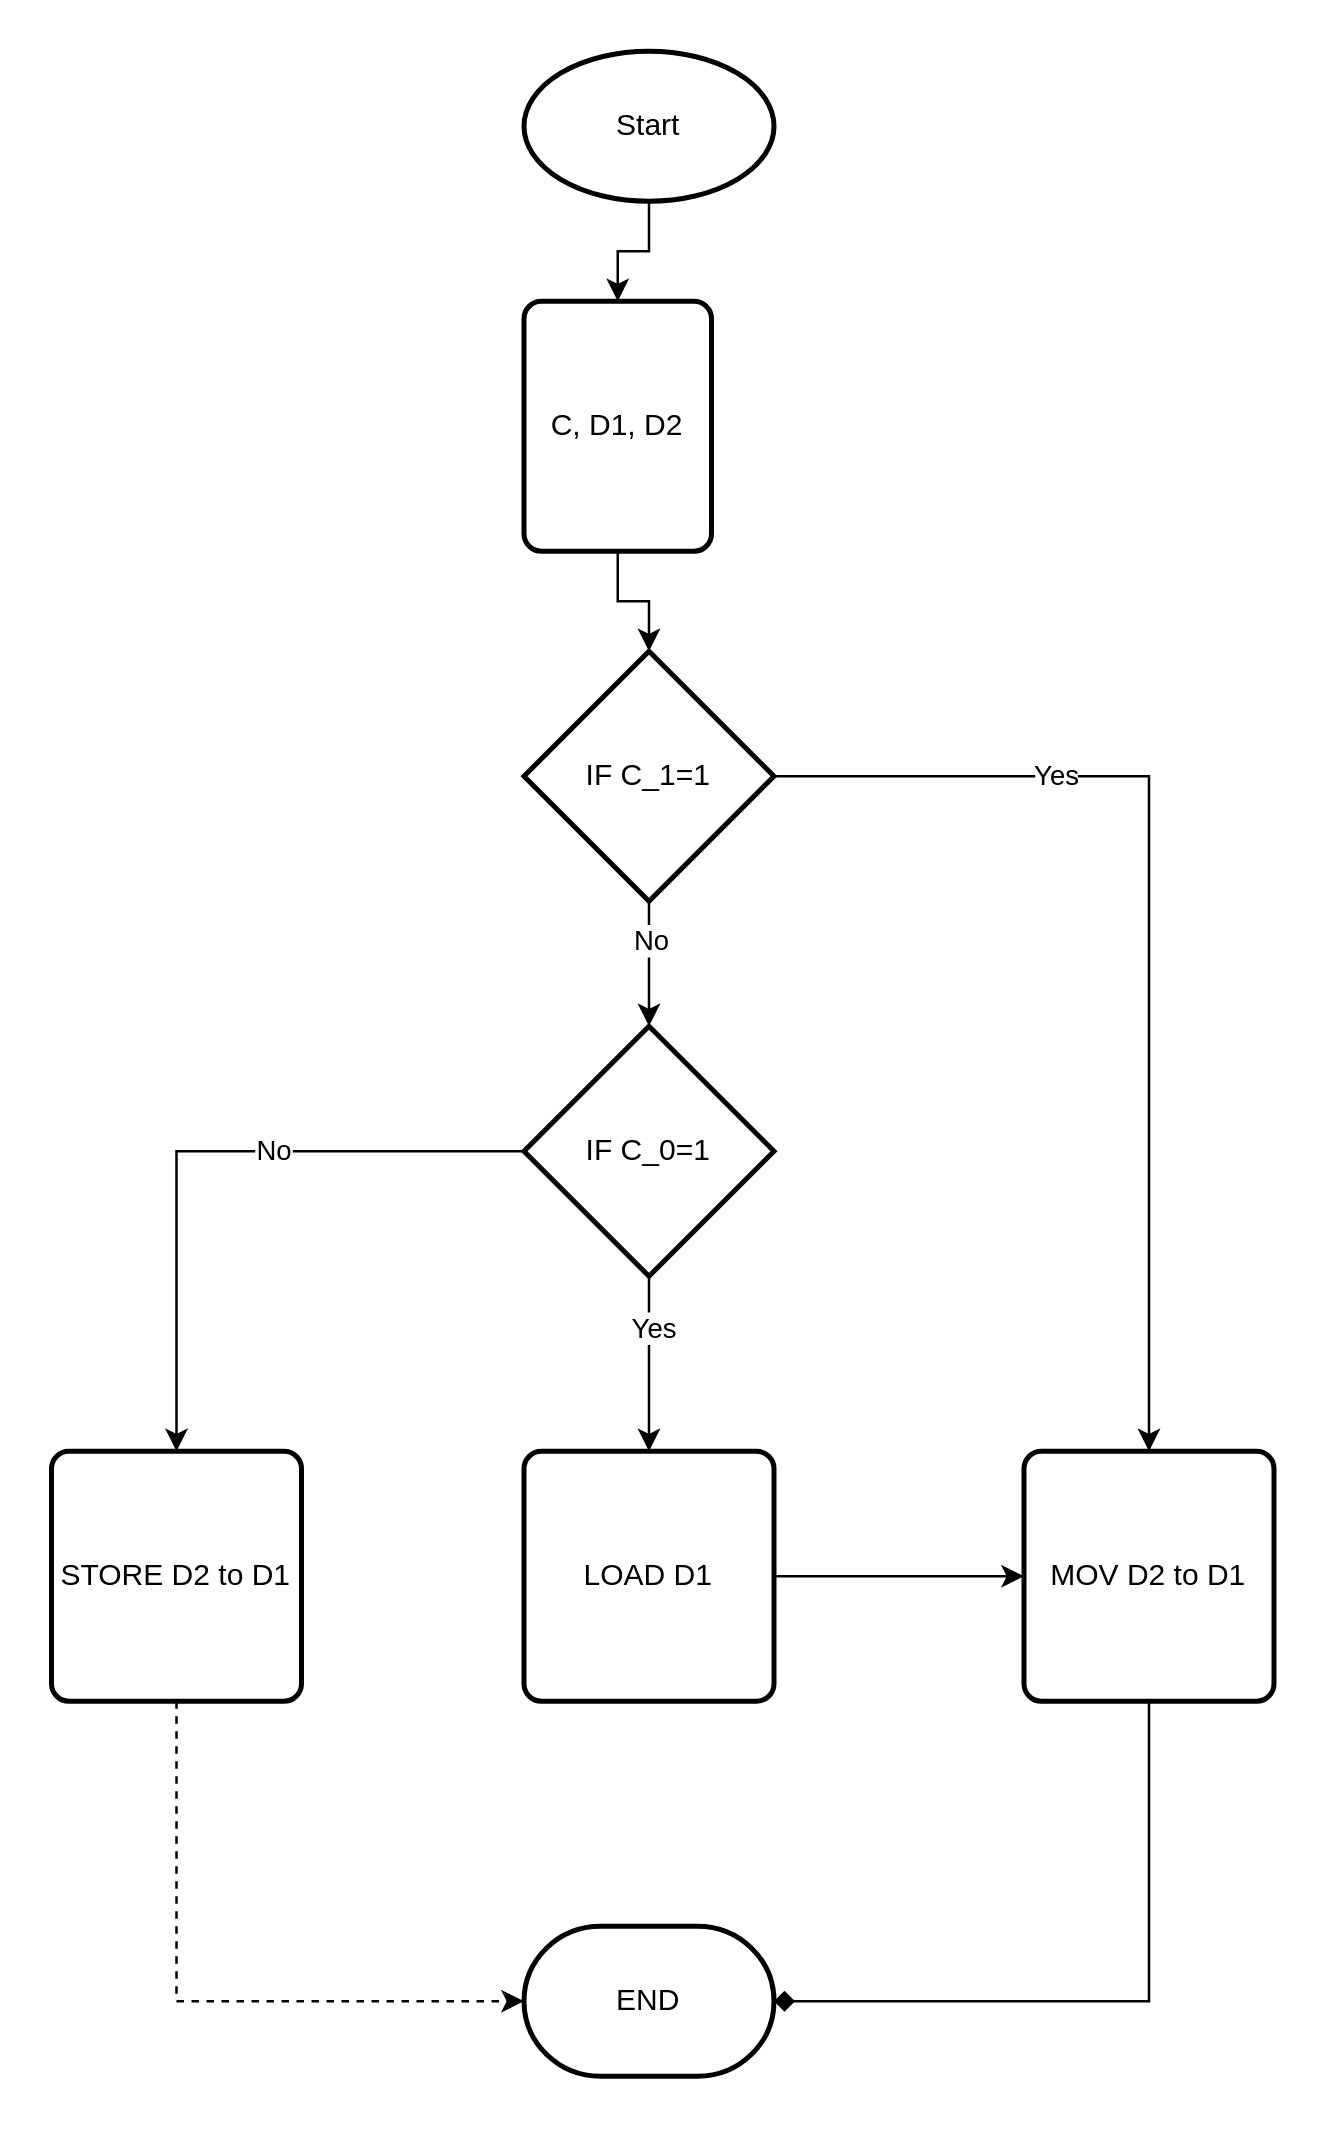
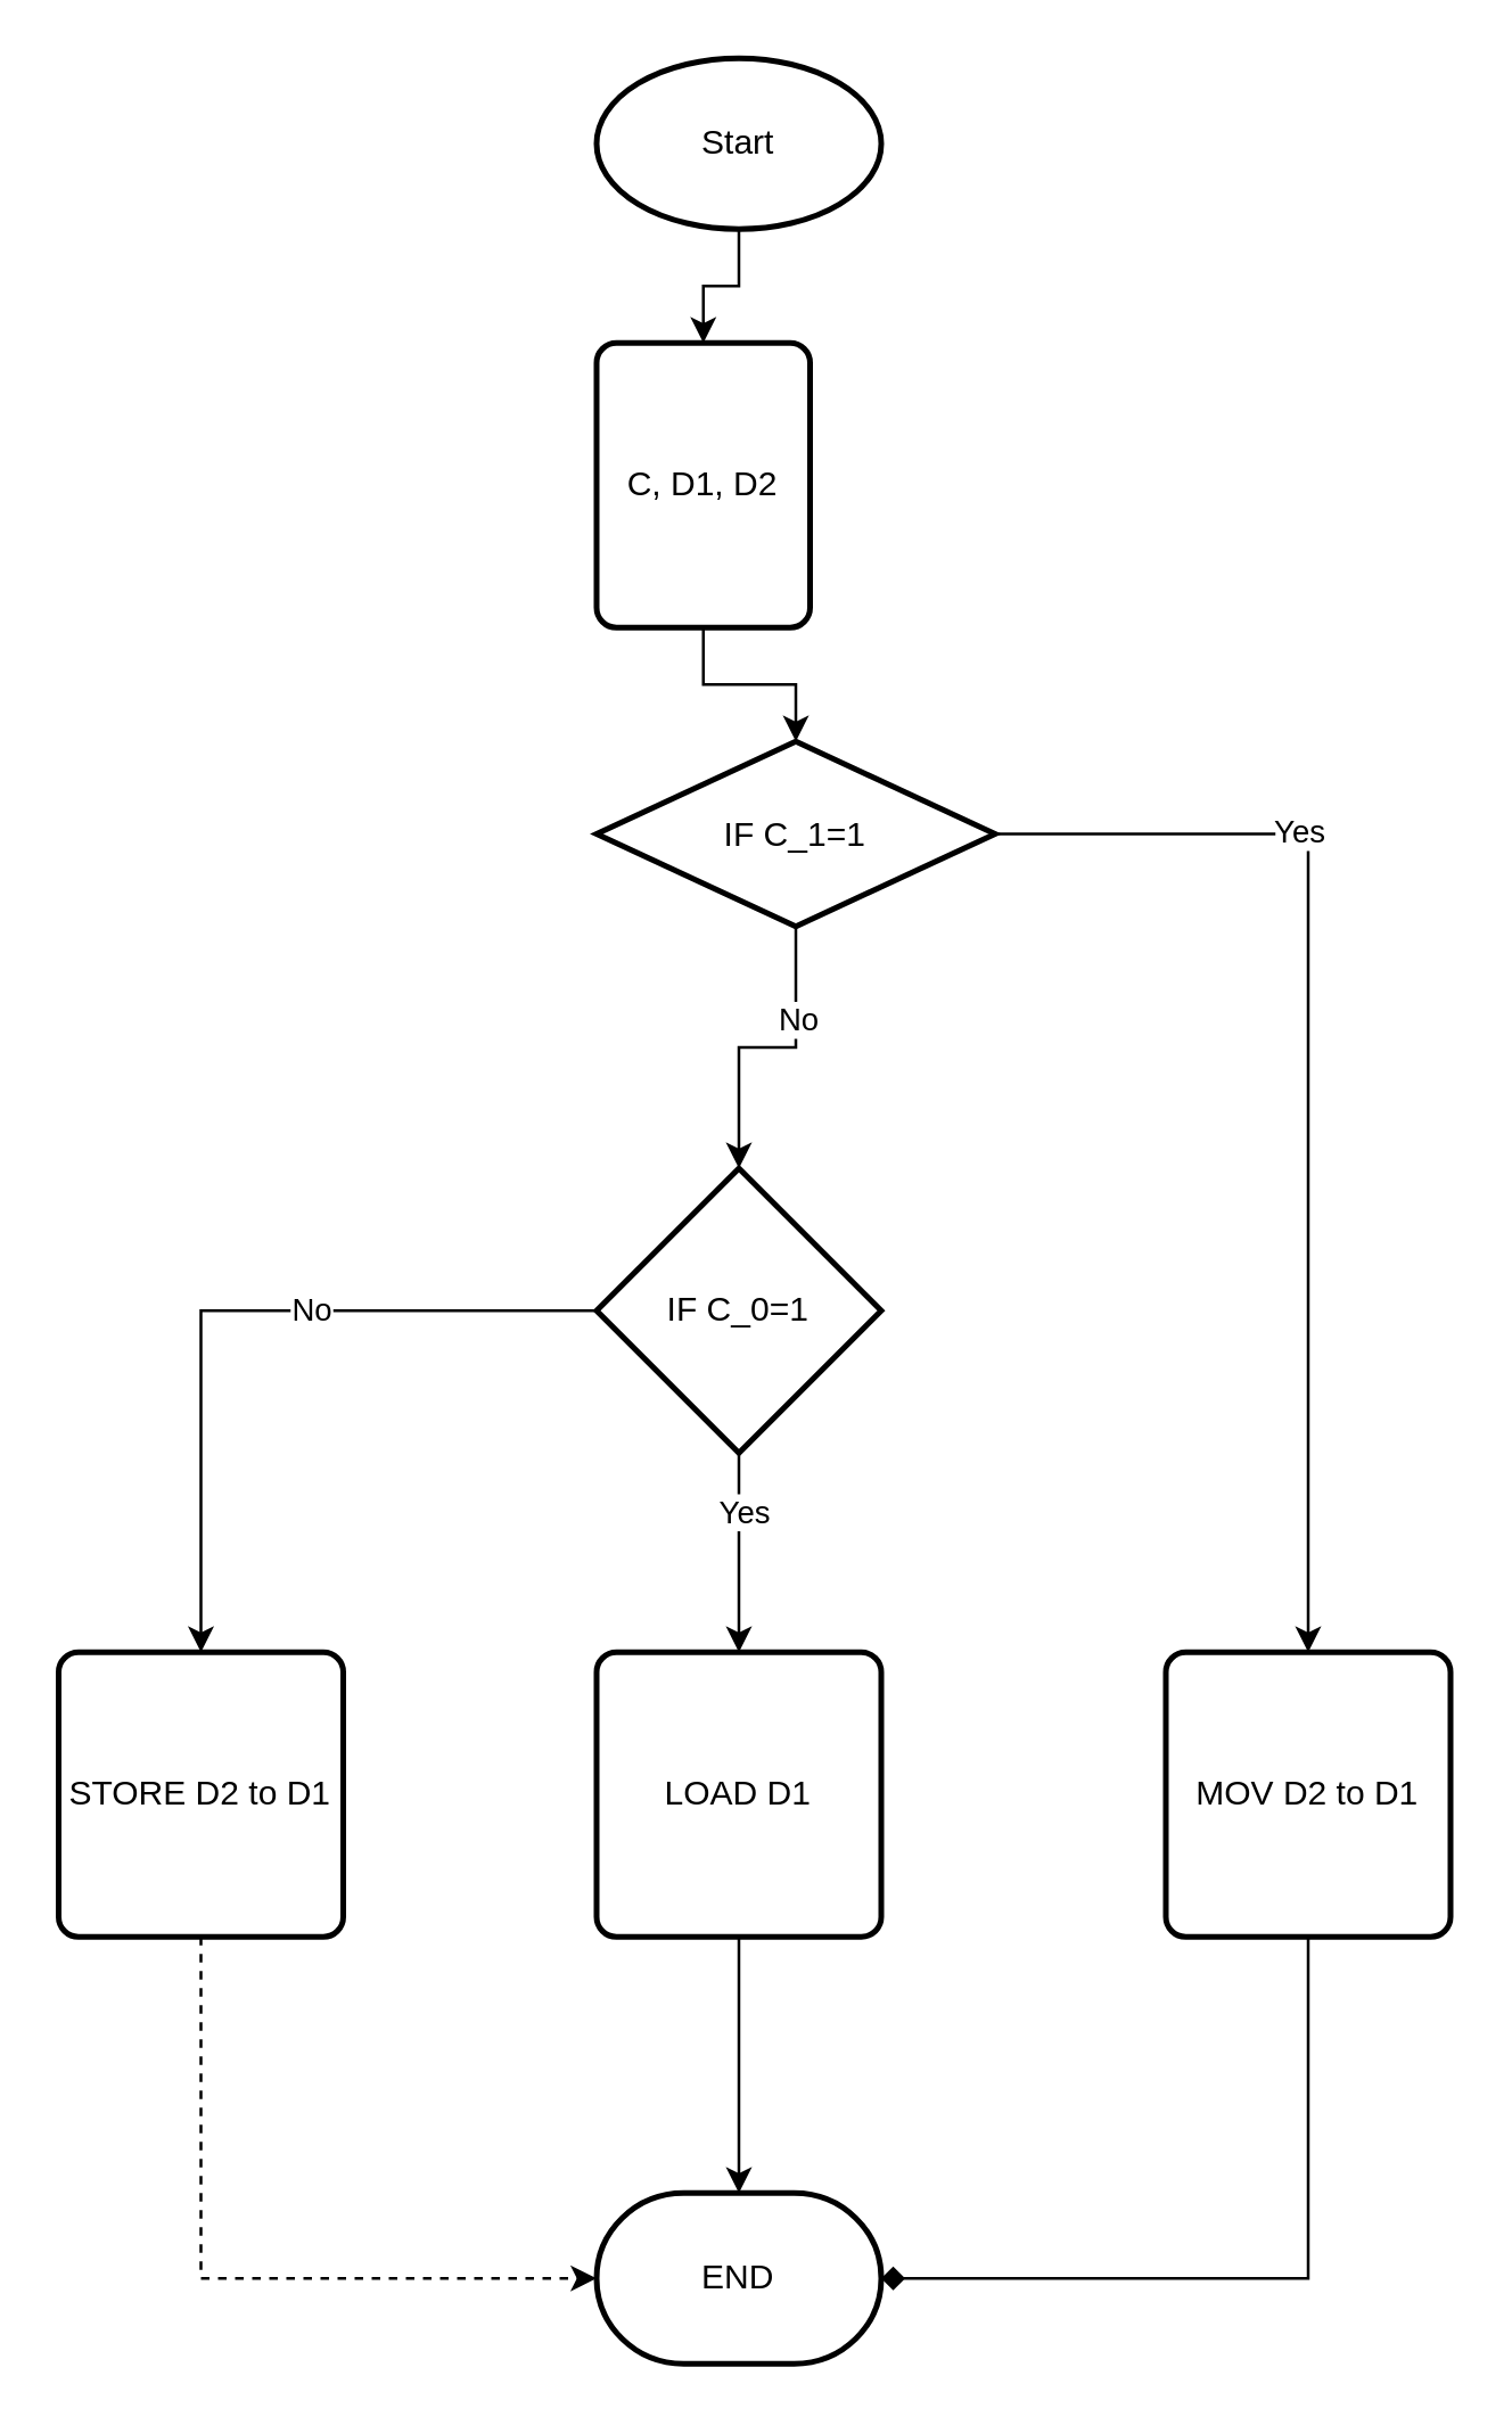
- <mxCell id="13" value="IF C_1=1" style="strokeWidth=2;html=1;shape=mxgraph.flowchart.decision;whiteSpace=wrap;" parent="1" vertex="1"><mxGeometry x="209" y="260" width="100" height="100" as="geometry" /></mxCell>
+ <mxCell id="13" value="IF C_1=1" style="strokeWidth=2;html=1;shape=mxgraph.flowchart.decision;whiteSpace=wrap;" parent="1" vertex="1"><mxGeometry x="209" y="260" width="140" height="65" as="geometry" /></mxCell>
- <mxCell id="18" style="edgeStyle=orthogonalEdgeStyle;rounded=0;orthogonalLoop=1;jettySize=auto;html=1;" edge="1" parent="1" source="19" target="17"><mxGeometry relative="1" as="geometry" /></mxCell>
+ <mxCell id="18" style="edgeStyle=orthogonalEdgeStyle;rounded=0;orthogonalLoop=1;jettySize=auto;html=1;" edge="1" parent="1" source="19" target="22"><mxGeometry relative="1" as="geometry" /></mxCell>
